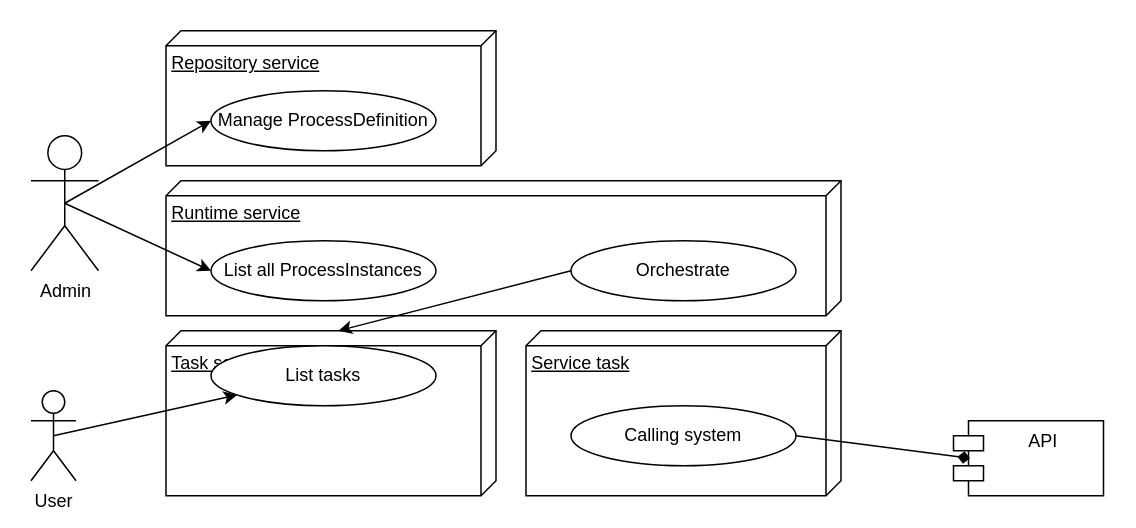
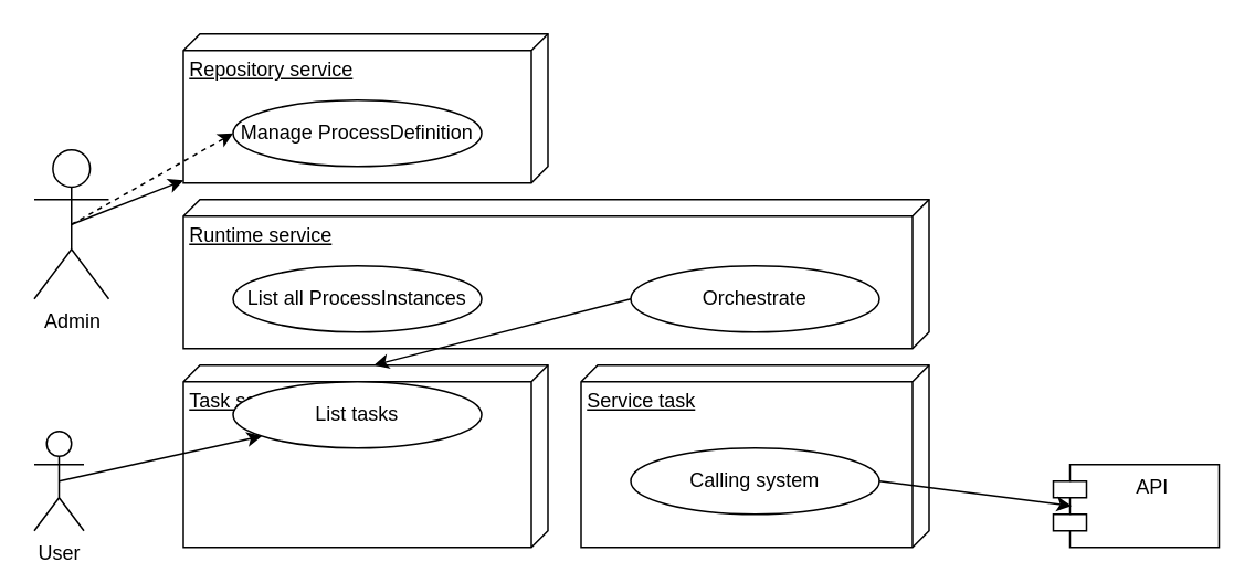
- <mxCell id="13" value="" style="endArrow=classic;html=1;exitX=0.5;exitY=0.5;exitDx=0;exitDy=0;exitPerimeter=0;entryX=0;entryY=0.5;entryDx=0;entryDy=0;" edge="1" parent="1" target="12" source="11"><mxGeometry width="50" height="50" relative="1" as="geometry"><mxPoint x="35" y="90" as="sourcePoint" /><mxPoint x="250" y="170" as="targetPoint" /></mxGeometry></mxCell>
+ <mxCell id="13" value="" style="endArrow=classic;html=1;exitX=0.5;exitY=0.5;exitDx=0;exitDy=0;exitPerimeter=0;entryX=0;entryY=0.5;entryDx=0;entryDy=0;dashed=1;" edge="1" parent="1" target="12" source="11"><mxGeometry width="50" height="50" relative="1" as="geometry"><mxPoint x="35" y="90" as="sourcePoint" /><mxPoint x="250" y="170" as="targetPoint" /></mxGeometry></mxCell>
- <mxCell id="16" value="" style="endArrow=classic;html=1;exitX=0.5;exitY=0.5;exitDx=0;exitDy=0;exitPerimeter=0;entryX=0;entryY=0.5;entryDx=0;entryDy=0;" edge="1" parent="1" source="11" target="15"><mxGeometry width="50" height="50" relative="1" as="geometry"><mxPoint x="45" y="140" as="sourcePoint" /><mxPoint x="167.383" y="112.804" as="targetPoint" /></mxGeometry></mxCell>
+ <mxCell id="16" value="" style="endArrow=classic;html=1;exitX=0.5;exitY=0.5;exitDx=0;exitDy=0;exitPerimeter=0;" edge="1" parent="1" source="11" target="10"><mxGeometry width="50" height="50" relative="1" as="geometry"><mxPoint x="45" y="140" as="sourcePoint" /><mxPoint x="167.383" y="112.804" as="targetPoint" /></mxGeometry></mxCell>
- <mxCell id="8" value="" style="endArrow=diamond;html=1;exitX=1;exitY=0.5;exitDx=0;exitDy=0;entryX=0.11;entryY=0.5;entryDx=0;entryDy=0;entryPerimeter=0;" edge="1" parent="1" source="6" target="7"><mxGeometry width="50" height="50" relative="1" as="geometry"><mxPoint x="610" y="410" as="sourcePoint" /><mxPoint x="660" y="360" as="targetPoint" /></mxGeometry></mxCell>
+ <mxCell id="8" value="" style="endArrow=classic;html=1;exitX=1;exitY=0.5;exitDx=0;exitDy=0;entryX=0.11;entryY=0.5;entryDx=0;entryDy=0;entryPerimeter=0;" edge="1" parent="1" source="6" target="7"><mxGeometry width="50" height="50" relative="1" as="geometry"><mxPoint x="610" y="410" as="sourcePoint" /><mxPoint x="660" y="360" as="targetPoint" /></mxGeometry></mxCell>
